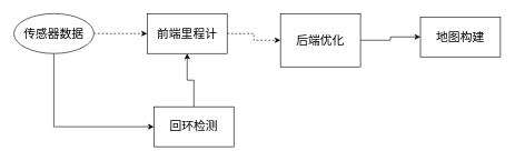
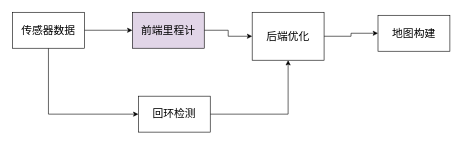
- <mxCell id="4" value="&lt;font style=&quot;font-size: 18px;&quot;&gt;传感器数据&lt;/font&gt;" style="ellipse;whiteSpace=wrap;html=1;" vertex="1" parent="1"><mxGeometry x="20" y="20" width="120" height="60" as="geometry" /></mxCell>
+ <mxCell id="4" value="&lt;font style=&quot;font-size: 18px;&quot;&gt;传感器数据&lt;/font&gt;" style="rounded=0;whiteSpace=wrap;html=1;" vertex="1" parent="1"><mxGeometry x="20" y="20" width="120" height="60" as="geometry" /></mxCell>
- <mxCell id="2" value="" style="edgeStyle=orthogonalEdgeStyle;rounded=0;orthogonalLoop=1;jettySize=auto;html=1;dashed=1;" edge="1" parent="1" source="4" target="6"><mxGeometry relative="1" as="geometry" /></mxCell>
+ <mxCell id="2" value="" style="edgeStyle=orthogonalEdgeStyle;rounded=0;orthogonalLoop=1;jettySize=auto;html=1;" edge="1" parent="1" source="4" target="6"><mxGeometry relative="1" as="geometry" /></mxCell>
- <mxCell id="6" value="&lt;font style=&quot;font-size: 18px;&quot;&gt;前端里程计&lt;/font&gt;" style="rounded=0;whiteSpace=wrap;html=1;" vertex="1" parent="1"><mxGeometry x="220" y="20" width="120" height="60" as="geometry" /></mxCell>
+ <mxCell id="6" value="&lt;font style=&quot;font-size: 18px;&quot;&gt;前端里程计&lt;/font&gt;" style="rounded=0;whiteSpace=wrap;html=1;fillColor=#e1d5e7;" vertex="1" parent="1"><mxGeometry x="220" y="20" width="120" height="60" as="geometry" /></mxCell>
- <mxCell id="5" value="" style="edgeStyle=orthogonalEdgeStyle;rounded=0;orthogonalLoop=1;jettySize=auto;html=1;dashed=1;" edge="1" parent="1" source="6" target="8"><mxGeometry relative="1" as="geometry" /></mxCell>
+ <mxCell id="5" value="" style="edgeStyle=orthogonalEdgeStyle;rounded=0;orthogonalLoop=1;jettySize=auto;html=1;" edge="1" parent="1" source="6" target="8"><mxGeometry relative="1" as="geometry" /></mxCell>
- <mxCell id="10" style="edgeStyle=orthogonalEdgeStyle;rounded=0;orthogonalLoop=1;jettySize=auto;html=1;" edge="1" parent="1" source="11" target="6"><mxGeometry relative="1" as="geometry" /></mxCell>
+ <mxCell id="10" style="edgeStyle=orthogonalEdgeStyle;rounded=0;orthogonalLoop=1;jettySize=auto;html=1;entryX=0.5;entryY=1;entryDx=0;entryDy=0;" edge="1" parent="1" source="11" target="8"><mxGeometry relative="1" as="geometry" /></mxCell>
